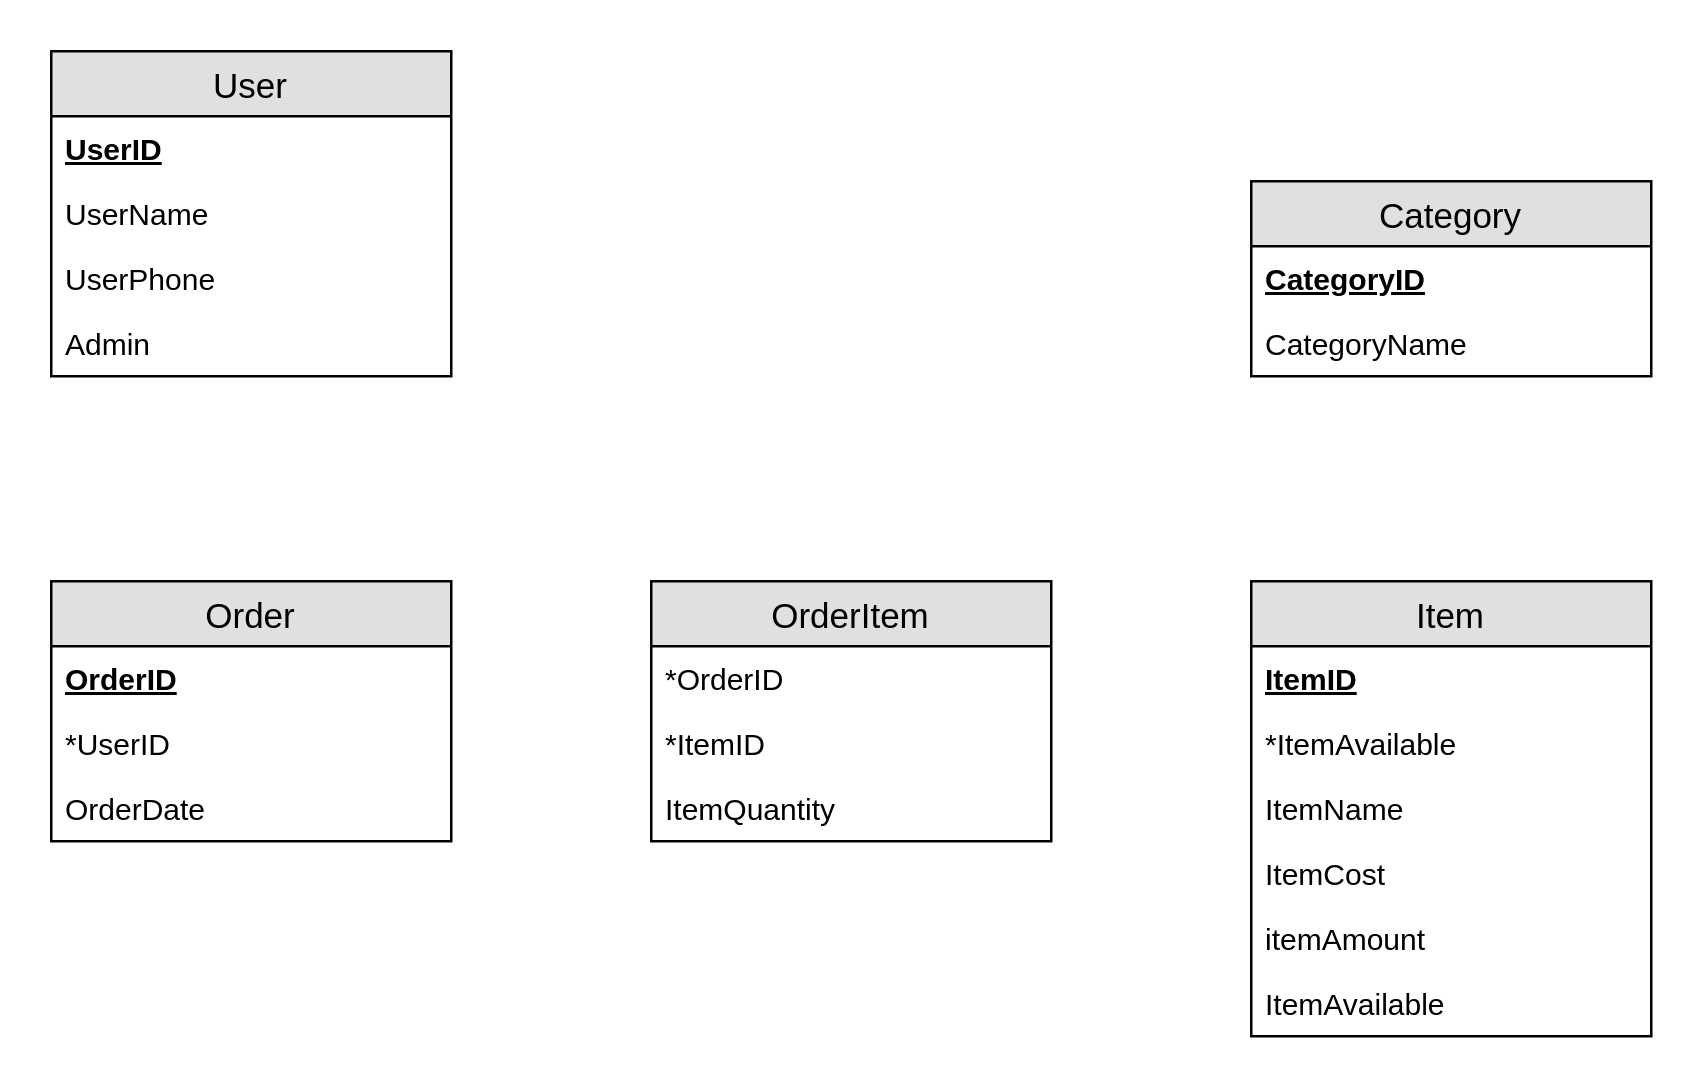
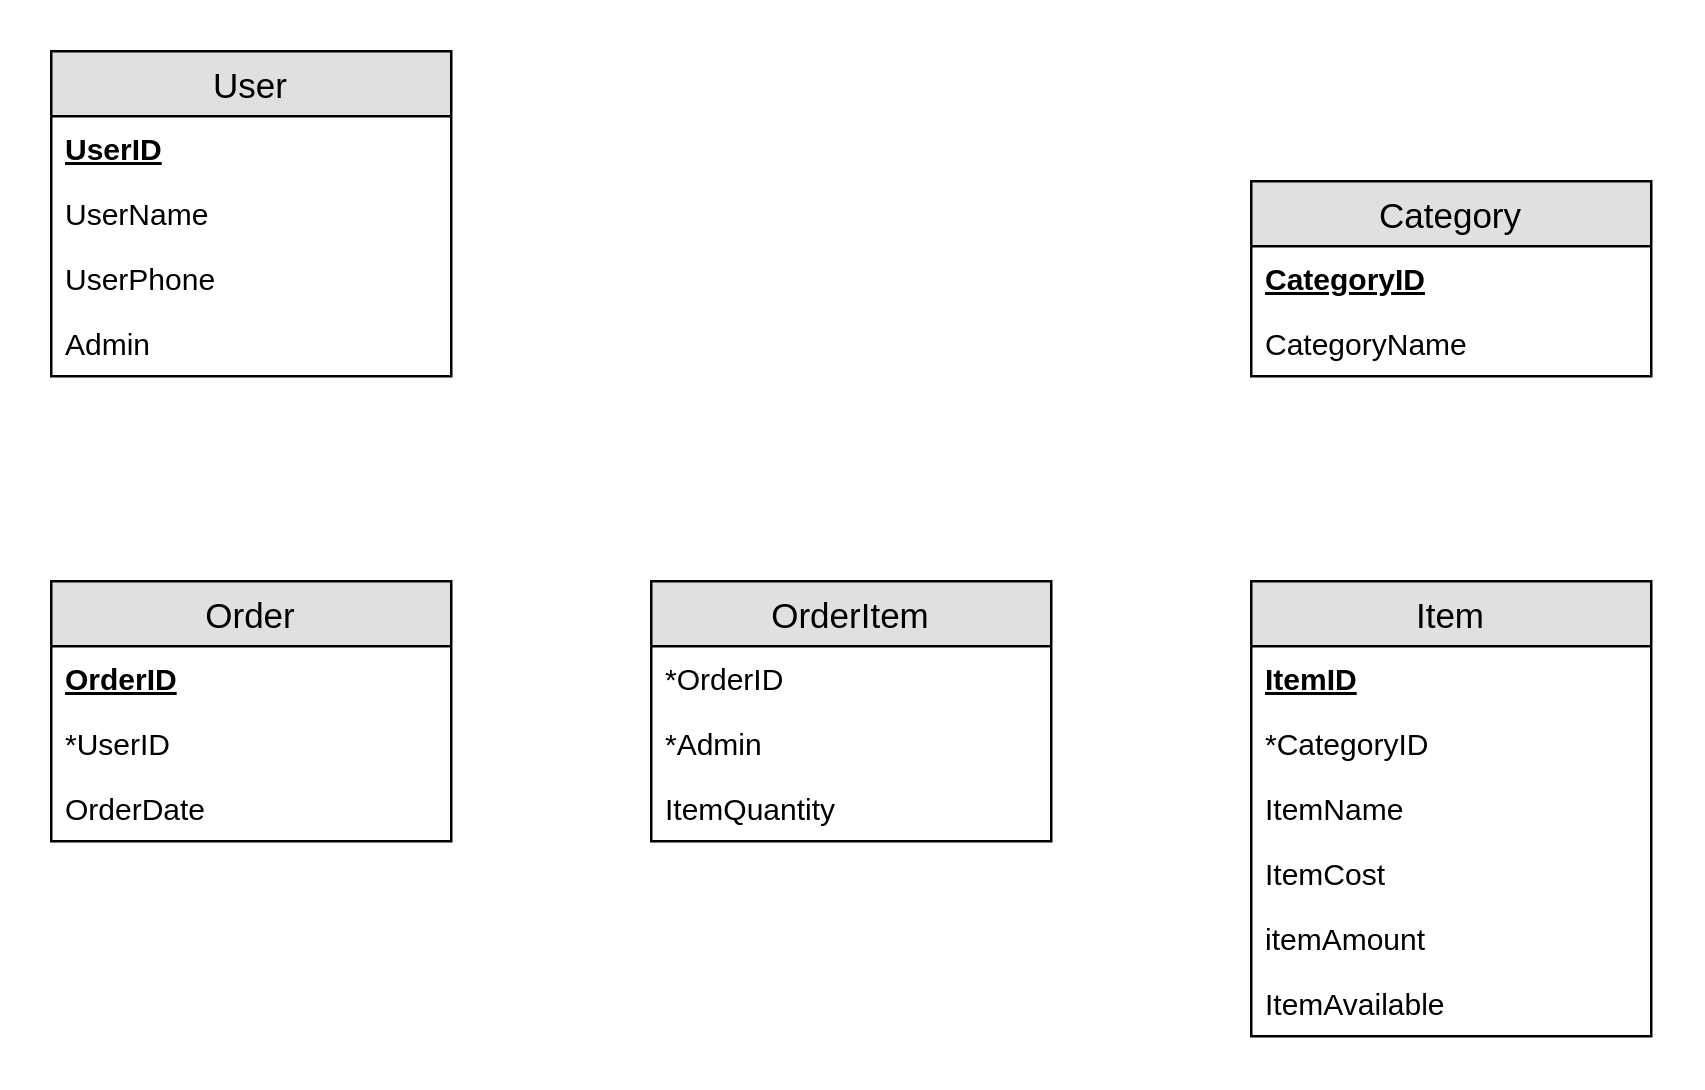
- <mxCell id="23" value="*ItemID" style="text;strokeColor=none;fillColor=none;spacingLeft=4;spacingRight=4;overflow=hidden;rotatable=0;points=[[0,0.5],[1,0.5]];portConstraint=eastwest;fontSize=12;fontStyle=0" vertex="1" parent="21"><mxGeometry y="52" width="160" height="26" as="geometry" /></mxCell>
+ <mxCell id="23" value="*Admin" style="text;strokeColor=none;fillColor=none;spacingLeft=4;spacingRight=4;overflow=hidden;rotatable=0;points=[[0,0.5],[1,0.5]];portConstraint=eastwest;fontSize=12;fontStyle=0" vertex="1" parent="21"><mxGeometry y="52" width="160" height="26" as="geometry" /></mxCell>
- <mxCell id="16" value="*ItemAvailable" style="text;strokeColor=none;fillColor=none;spacingLeft=4;spacingRight=4;overflow=hidden;rotatable=0;points=[[0,0.5],[1,0.5]];portConstraint=eastwest;fontSize=12;fontStyle=0" vertex="1" parent="14"><mxGeometry y="52" width="160" height="26" as="geometry" /></mxCell>
+ <mxCell id="16" value="*CategoryID" style="text;strokeColor=none;fillColor=none;spacingLeft=4;spacingRight=4;overflow=hidden;rotatable=0;points=[[0,0.5],[1,0.5]];portConstraint=eastwest;fontSize=12;fontStyle=0" vertex="1" parent="14"><mxGeometry y="52" width="160" height="26" as="geometry" /></mxCell>
